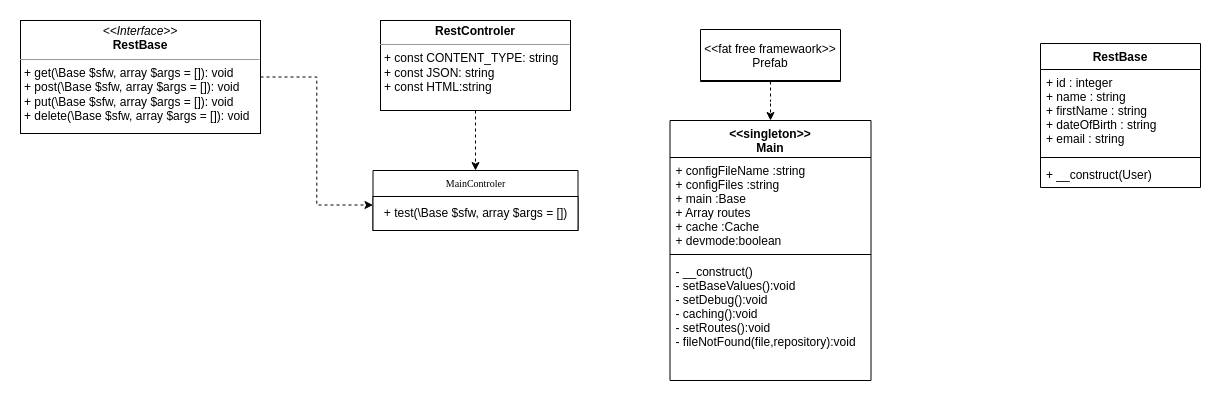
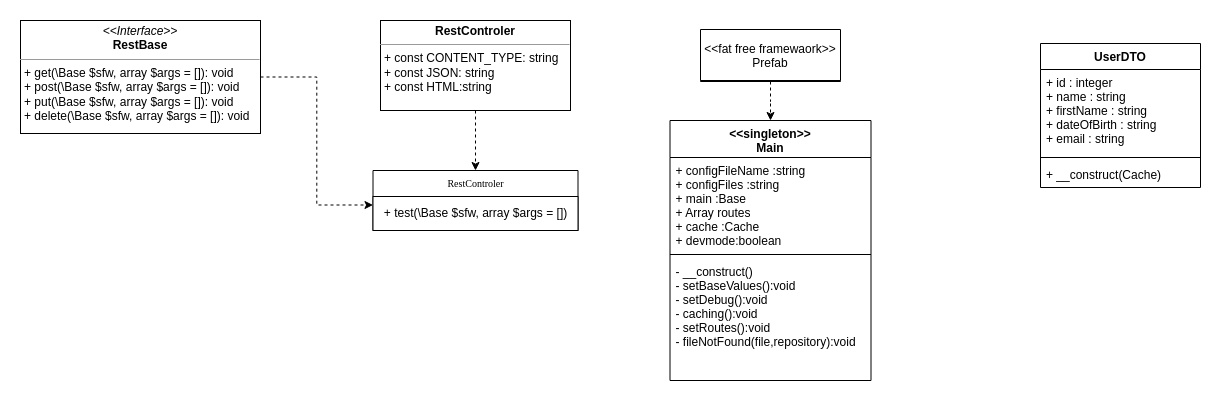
- <mxCell id="14" value="RestBase" style="swimlane;fontStyle=1;align=center;verticalAlign=top;childLayout=stackLayout;horizontal=1;startSize=26;horizontalStack=0;resizeParent=1;resizeParentMax=0;resizeLast=0;collapsible=1;marginBottom=0;" vertex="1" parent="1"><mxGeometry x="1040" y="43" width="160" height="144" as="geometry" /></mxCell>
+ <mxCell id="14" value="UserDTO" style="swimlane;fontStyle=1;align=center;verticalAlign=top;childLayout=stackLayout;horizontal=1;startSize=26;horizontalStack=0;resizeParent=1;resizeParentMax=0;resizeLast=0;collapsible=1;marginBottom=0;" vertex="1" parent="1"><mxGeometry x="1040" y="43" width="160" height="144" as="geometry" /></mxCell>
- <mxCell id="17" value="+ __construct(User)" style="text;strokeColor=none;fillColor=none;align=left;verticalAlign=top;spacingLeft=4;spacingRight=4;overflow=hidden;rotatable=0;points=[[0,0.5],[1,0.5]];portConstraint=eastwest;" vertex="1" parent="14"><mxGeometry y="118" width="160" height="26" as="geometry" /></mxCell>
+ <mxCell id="17" value="+ __construct(Cache)" style="text;strokeColor=none;fillColor=none;align=left;verticalAlign=top;spacingLeft=4;spacingRight=4;overflow=hidden;rotatable=0;points=[[0,0.5],[1,0.5]];portConstraint=eastwest;" vertex="1" parent="14"><mxGeometry y="118" width="160" height="26" as="geometry" /></mxCell>
- <mxCell id="2" value="MainControler" style="swimlane;html=1;fontStyle=0;childLayout=stackLayout;horizontal=1;startSize=26;fillColor=none;horizontalStack=0;resizeParent=1;resizeLast=0;collapsible=1;marginBottom=0;swimlaneFillColor=#ffffff;rounded=0;shadow=0;comic=0;labelBackgroundColor=none;strokeWidth=1;fontFamily=Verdana;fontSize=10;align=center;" parent="1" vertex="1"><mxGeometry x="372.5" y="170" width="205" height="60" as="geometry" /></mxCell>
+ <mxCell id="2" value="RestControler" style="swimlane;html=1;fontStyle=0;childLayout=stackLayout;horizontal=1;startSize=26;fillColor=none;horizontalStack=0;resizeParent=1;resizeLast=0;collapsible=1;marginBottom=0;swimlaneFillColor=#ffffff;rounded=0;shadow=0;comic=0;labelBackgroundColor=none;strokeWidth=1;fontFamily=Verdana;fontSize=10;align=center;" parent="1" vertex="1"><mxGeometry x="372.5" y="170" width="205" height="60" as="geometry" /></mxCell>
